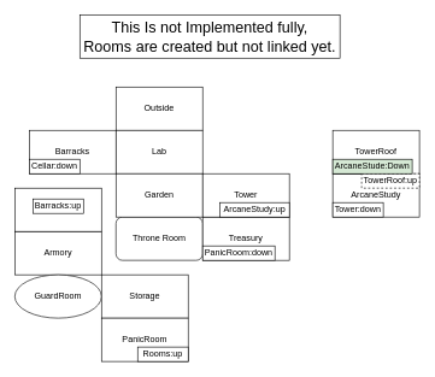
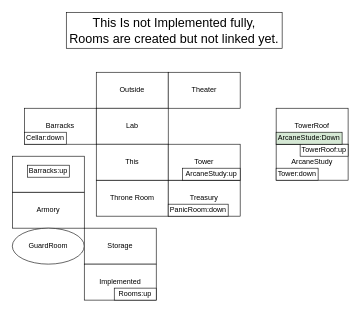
+ <mxCell id="4" value="Theater" style="rounded=0;whiteSpace=wrap;html=1;" parent="1" vertex="1"><mxGeometry x="280" y="120" width="120" height="60" as="geometry" /></mxCell>
- <mxCell id="24" value="TowerRoof:up" style="rounded=0;whiteSpace=wrap;html=1;dashed=1;" vertex="1" parent="1"><mxGeometry x="500" y="240" width="80" height="20" as="geometry" /></mxCell>
+ <mxCell id="24" value="TowerRoof:up" style="rounded=0;whiteSpace=wrap;html=1;" vertex="1" parent="1"><mxGeometry x="500" y="240" width="80" height="20" as="geometry" /></mxCell>
- <mxCell id="8" value="Garden" style="rounded=0;whiteSpace=wrap;html=1;" parent="1" vertex="1"><mxGeometry x="160" y="240" width="120" height="60" as="geometry" /></mxCell>
+ <mxCell id="8" value="This" style="rounded=0;whiteSpace=wrap;html=1;" parent="1" vertex="1"><mxGeometry x="160" y="240" width="120" height="60" as="geometry" /></mxCell>
- <mxCell id="2" value="Throne Room" style="whiteSpace=wrap;html=1;rounded=1;" parent="1" vertex="1"><mxGeometry x="160" y="300" width="120" height="60" as="geometry" /></mxCell>
+ <mxCell id="2" value="Throne Room" style="rounded=0;whiteSpace=wrap;html=1;" parent="1" vertex="1"><mxGeometry x="160" y="300" width="120" height="60" as="geometry" /></mxCell>
- <mxCell id="13" value="PanicRoom" style="rounded=0;whiteSpace=wrap;html=1;" parent="1" vertex="1"><mxGeometry x="140" y="440" width="120" height="60" as="geometry" /></mxCell>
+ <mxCell id="13" value="Implemented" style="rounded=0;whiteSpace=wrap;html=1;" parent="1" vertex="1"><mxGeometry x="140" y="440" width="120" height="60" as="geometry" /></mxCell>
